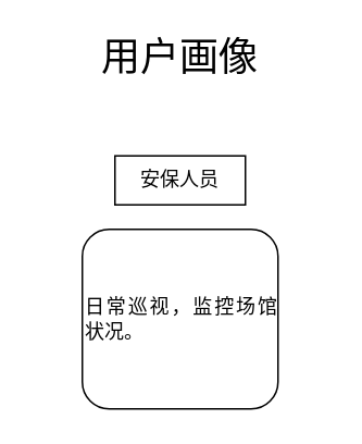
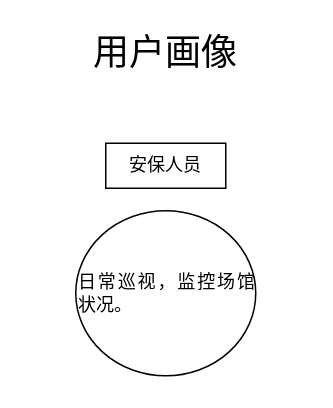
- <mxCell id="2" value="&lt;div style=&quot;text-align: justify&quot;&gt;日常巡视，监控场馆状况。&lt;/div&gt;" style="rounded=1;whiteSpace=wrap;html=1;align=left;" vertex="1" parent="1"><mxGeometry x="50" y="140" width="120" height="110" as="geometry" /></mxCell>
+ <mxCell id="2" value="&lt;div style=&quot;text-align: justify&quot;&gt;日常巡视，监控场馆状况。&lt;/div&gt;" style="ellipse;whiteSpace=wrap;html=1;align=left;" vertex="1" parent="1"><mxGeometry x="50" y="140" width="120" height="110" as="geometry" /></mxCell>
